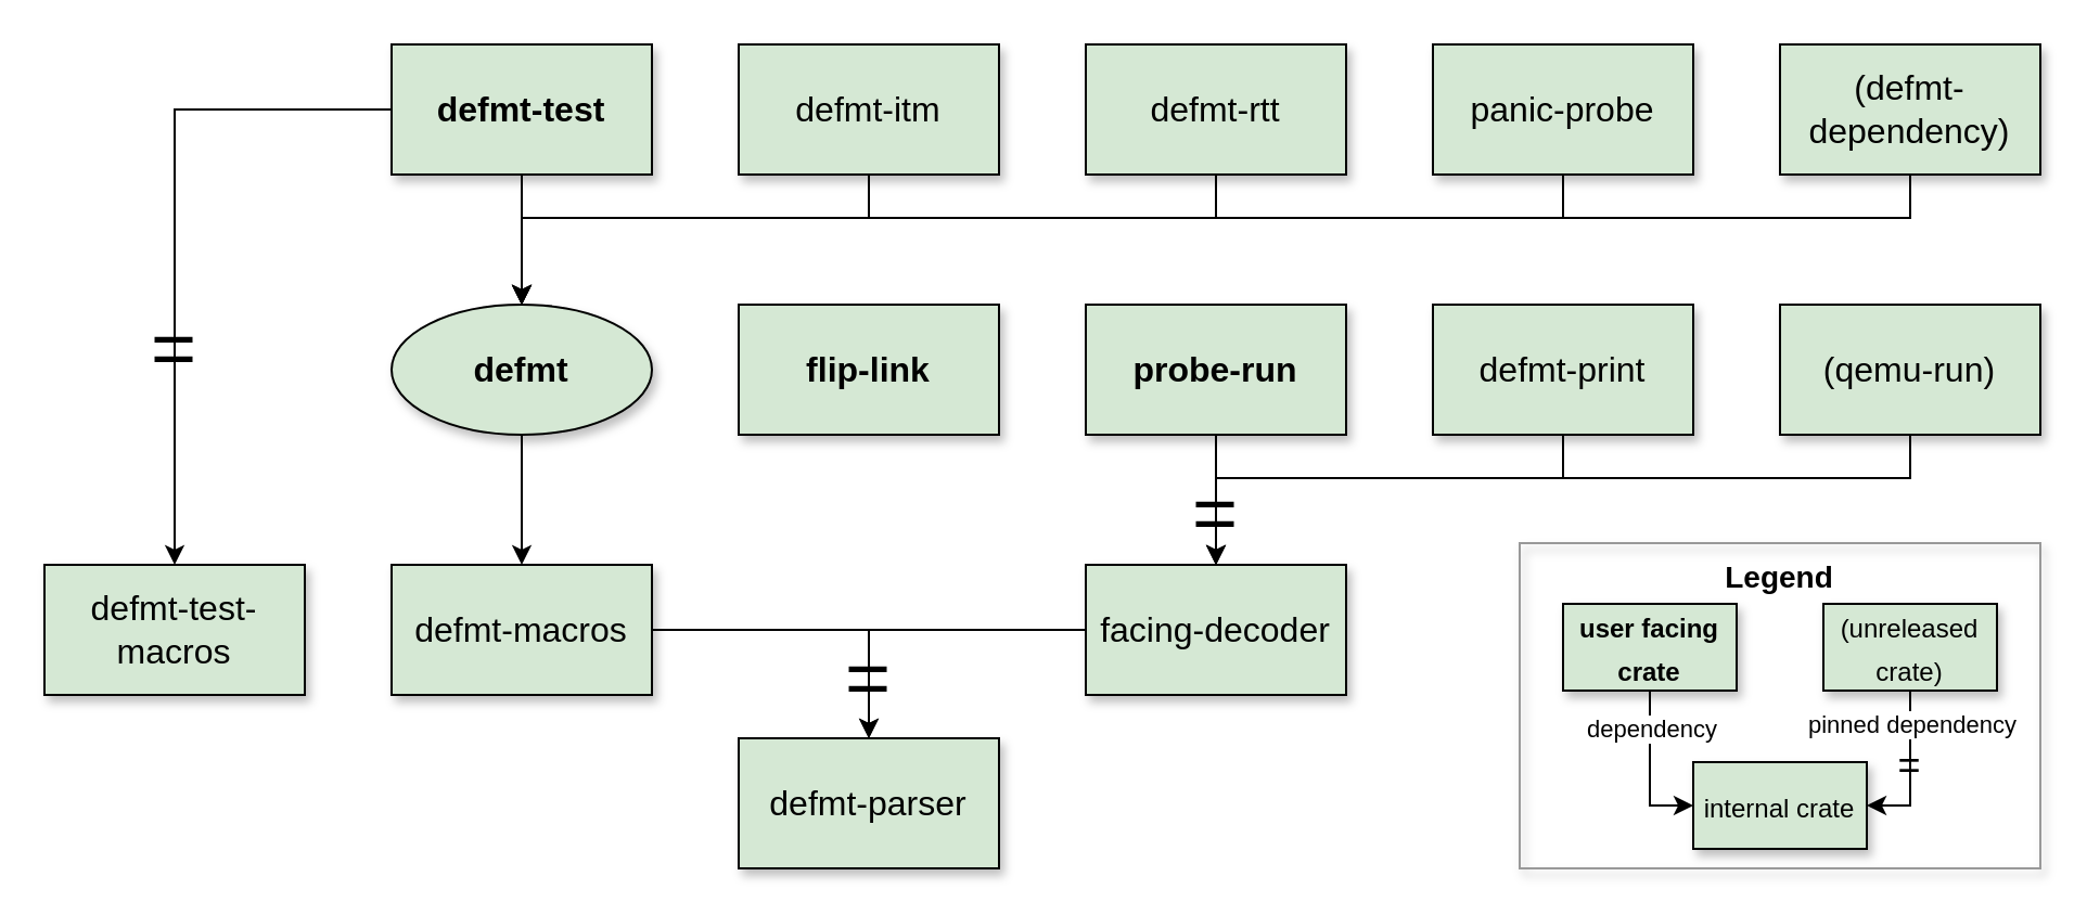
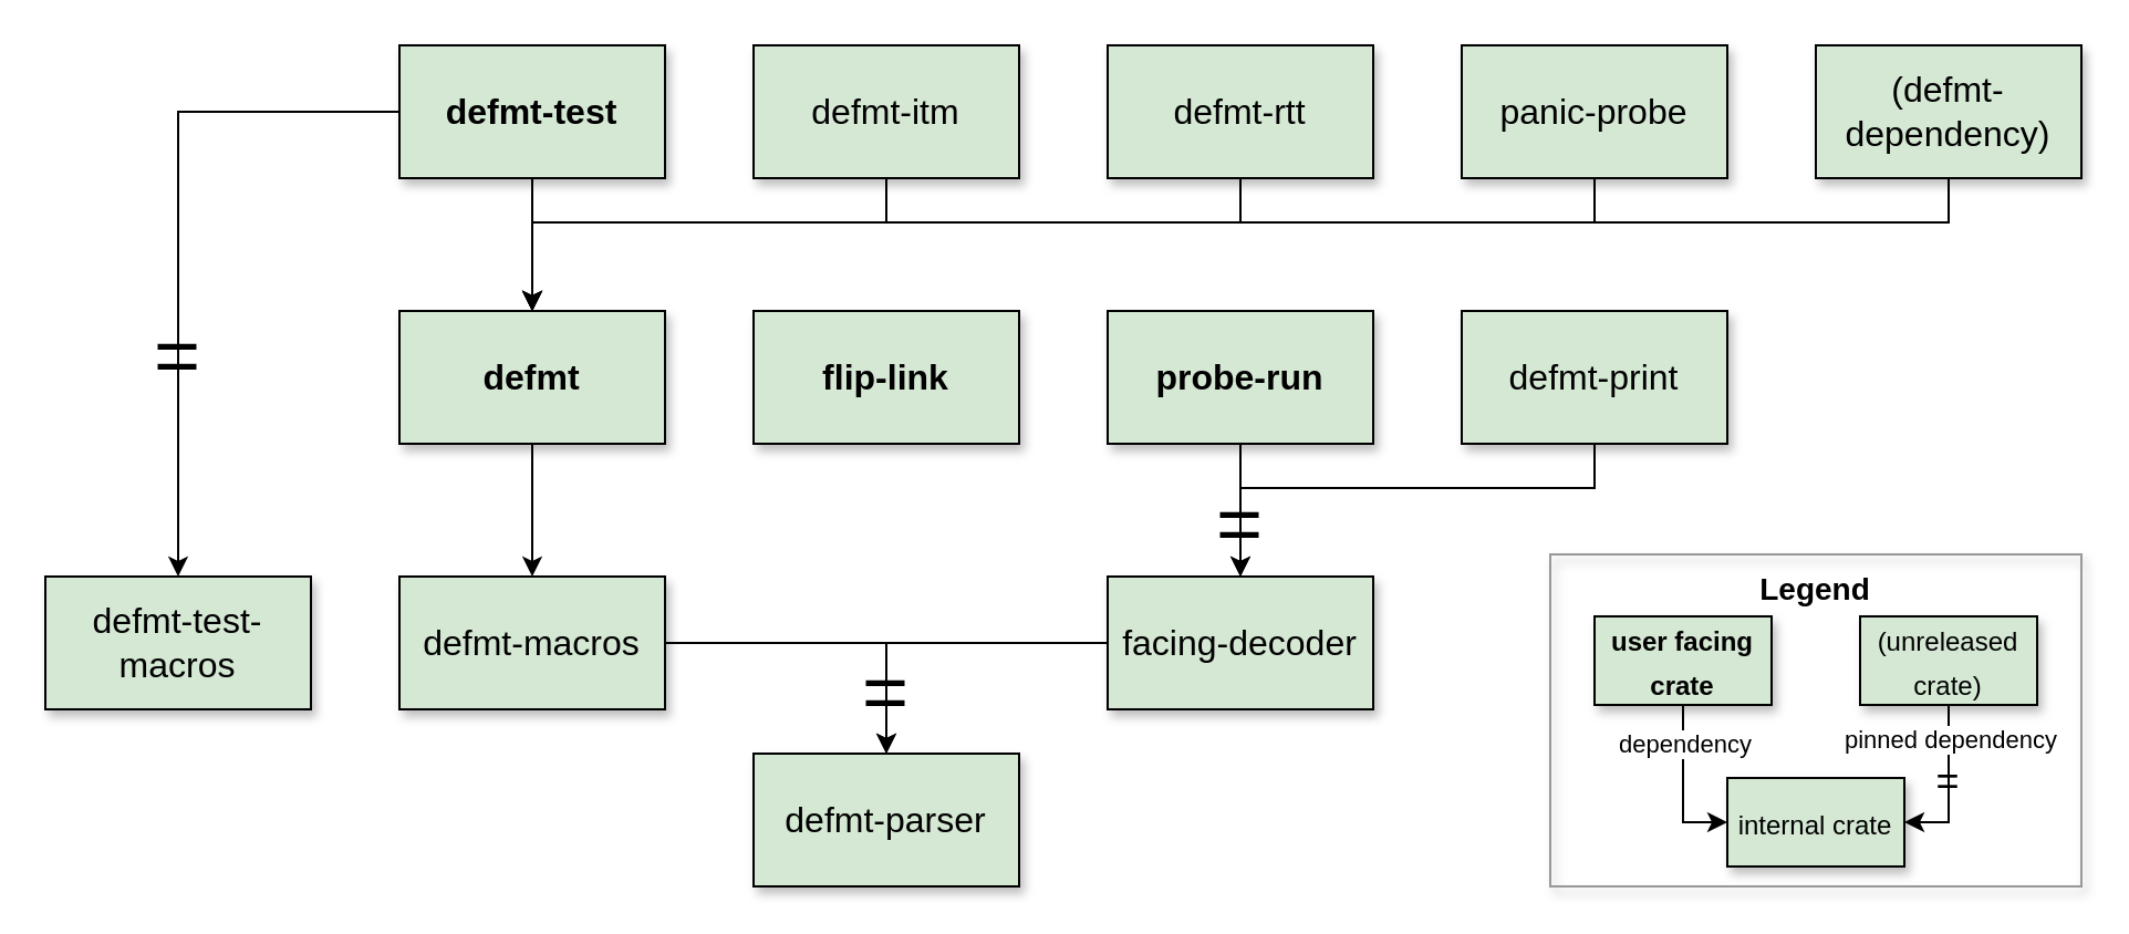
- <mxCell id="10" value="&lt;font style=&quot;font-size: 16px&quot;&gt;defmt&lt;/font&gt;" style="ellipse;whiteSpace=wrap;html=1;fontSize=16;fontStyle=1;shadow=1;fillColor=#D5E8D4;" parent="1" vertex="1"><mxGeometry x="180" y="140" width="120" height="60" as="geometry" /></mxCell>
+ <mxCell id="10" value="&lt;font style=&quot;font-size: 16px&quot;&gt;defmt&lt;/font&gt;" style="rounded=0;whiteSpace=wrap;html=1;fontSize=16;fontStyle=1;shadow=1;fillColor=#D5E8D4;" parent="1" vertex="1"><mxGeometry x="180" y="140" width="120" height="60" as="geometry" /></mxCell>
- <mxCell id="12" value="(qemu-run)" style="rounded=0;whiteSpace=wrap;html=1;fontSize=16;shadow=1;fillColor=#D5E8D4;" parent="1" vertex="1"><mxGeometry x="820" y="140" width="120" height="60" as="geometry" /></mxCell>
- <mxCell id="11" style="edgeStyle=orthogonalEdgeStyle;rounded=0;orthogonalLoop=1;jettySize=auto;html=1;entryX=0.5;entryY=0;entryDx=0;entryDy=0;shadow=0;fillColor=#D5E8D4;" parent="1" source="12" target="5" edge="1"><mxGeometry relative="1" as="geometry"><Array as="points"><mxPoint x="880" y="220" /><mxPoint x="560" y="220" /></Array></mxGeometry></mxCell>
